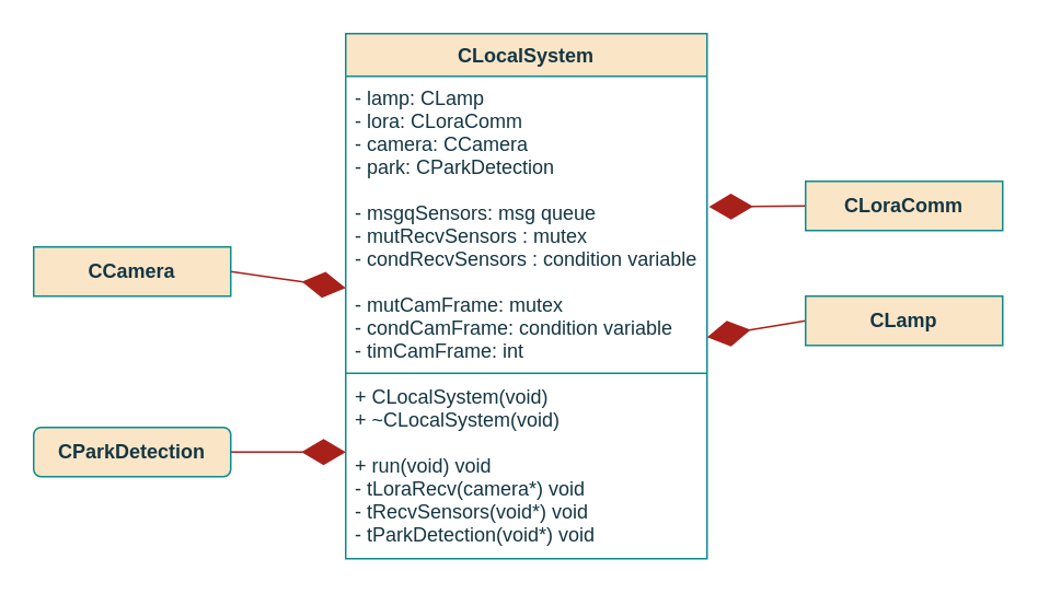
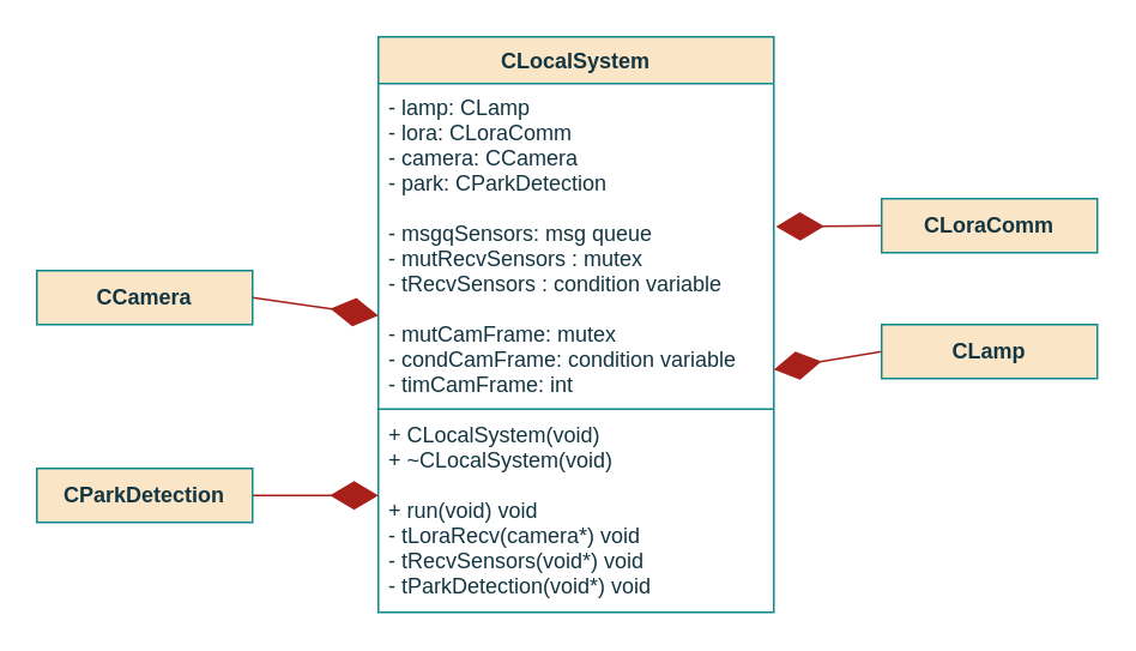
- <mxCell id="3" value="- lamp: CLamp&#10;- lora: CLoraComm&#10;- camera: CCamera&#10;- park: CParkDetection&#10;&#10;- msgqSensors: msg queue&#10;- mutRecvSensors : mutex&#10;- condRecvSensors : condition variable&#10;&#10;- mutCamFrame: mutex&#10;- condCamFrame: condition variable&#10;- timCamFrame: int&#10;&#10;&#10;&#10;" style="text;strokeColor=none;fillColor=none;align=left;verticalAlign=top;spacingLeft=4;spacingRight=4;overflow=hidden;rotatable=0;points=[[0,0.5],[1,0.5]];portConstraint=eastwest;fontColor=#143642;" parent="2" vertex="1"><mxGeometry y="26" width="220" height="180" as="geometry" /></mxCell>
+ <mxCell id="3" value="- lamp: CLamp&#10;- lora: CLoraComm&#10;- camera: CCamera&#10;- park: CParkDetection&#10;&#10;- msgqSensors: msg queue&#10;- mutRecvSensors : mutex&#10;- tRecvSensors : condition variable&#10;&#10;- mutCamFrame: mutex&#10;- condCamFrame: condition variable&#10;- timCamFrame: int&#10;&#10;&#10;&#10;" style="text;strokeColor=none;fillColor=none;align=left;verticalAlign=top;spacingLeft=4;spacingRight=4;overflow=hidden;rotatable=0;points=[[0,0.5],[1,0.5]];portConstraint=eastwest;fontColor=#143642;" parent="2" vertex="1"><mxGeometry y="26" width="220" height="180" as="geometry" /></mxCell>
- <mxCell id="12" value="CParkDetection" style="whiteSpace=wrap;html=1;sketch=0;fontColor=#143642;strokeColor=#0F8B8D;fillColor=#FAE5C7;fontStyle=1;rounded=1;" parent="1" vertex="1"><mxGeometry x="20" y="260" width="120" height="30" as="geometry" /></mxCell>
+ <mxCell id="12" value="CParkDetection" style="rounded=0;whiteSpace=wrap;html=1;sketch=0;fontColor=#143642;strokeColor=#0F8B8D;fillColor=#FAE5C7;fontStyle=1" parent="1" vertex="1"><mxGeometry x="20" y="260" width="120" height="30" as="geometry" /></mxCell>
